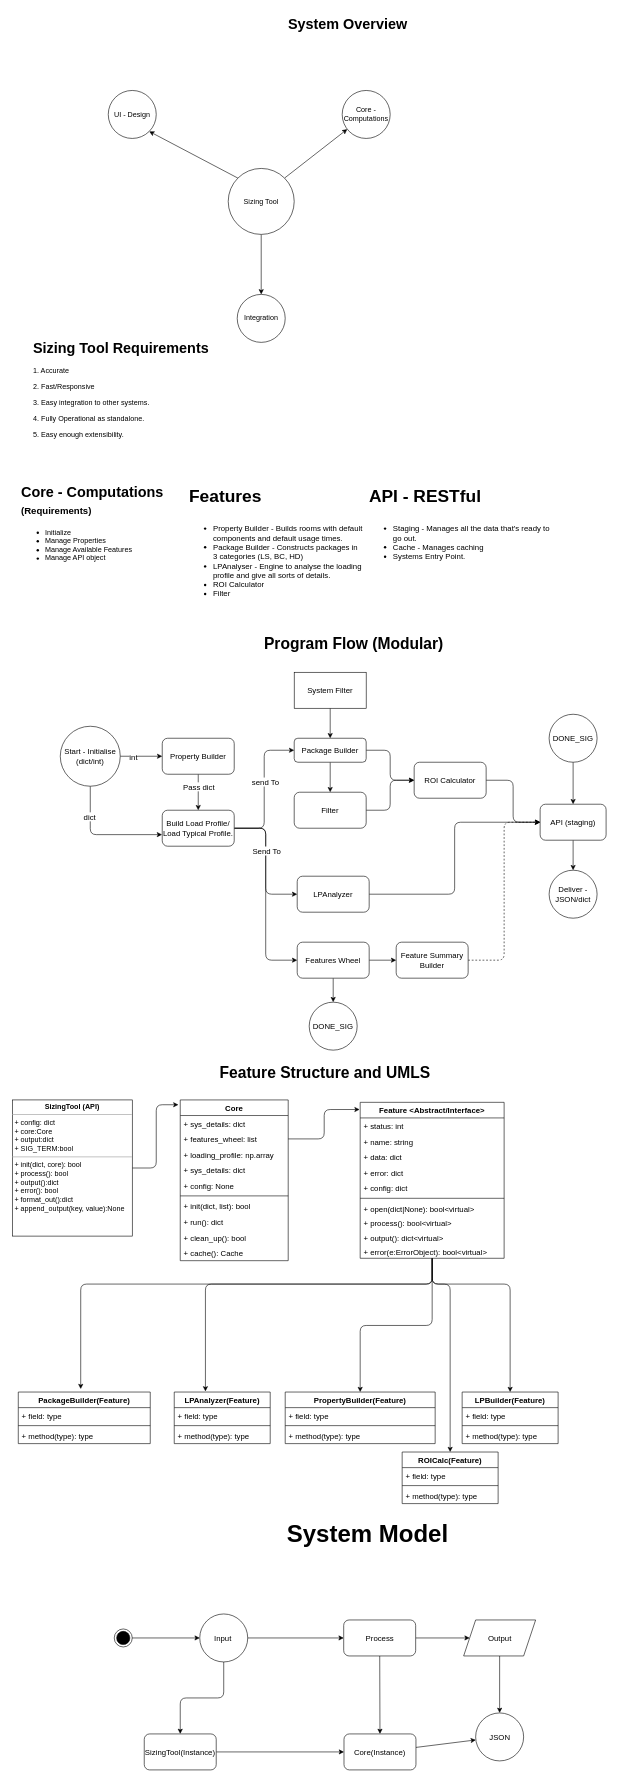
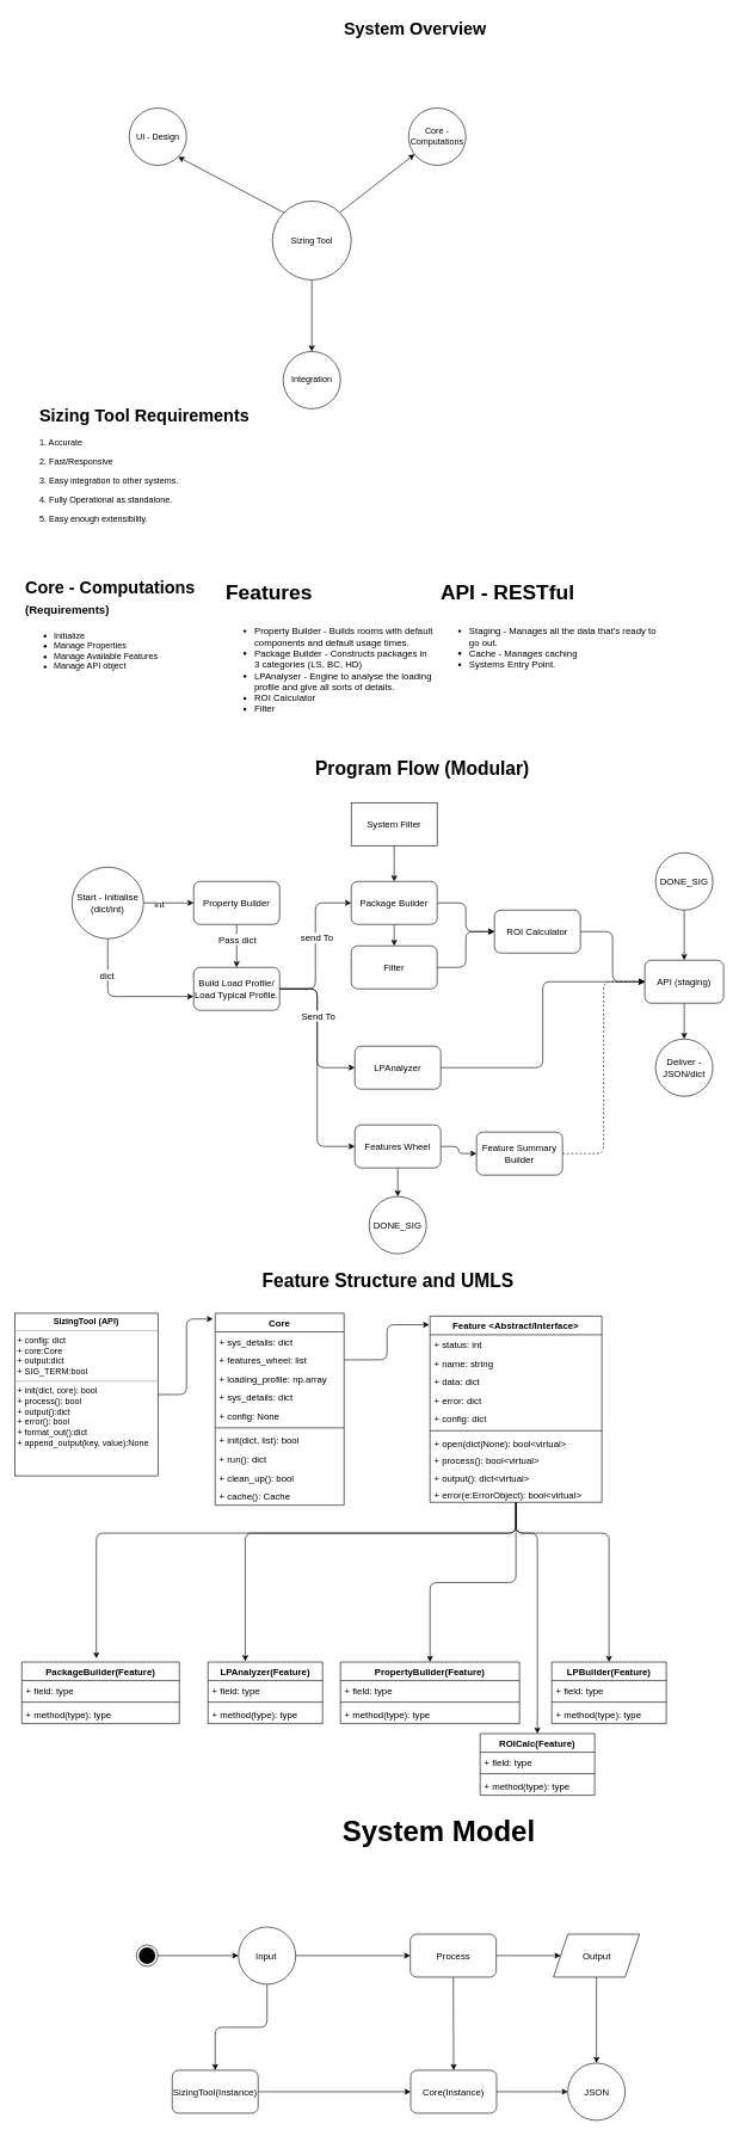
- <mxCell id="27" value="Package Builder" style="rounded=1;whiteSpace=wrap;html=1;labelBackgroundColor=none;fontSize=13;" parent="1" vertex="1"><mxGeometry x="490" y="1230" width="120" height="40" as="geometry" /></mxCell>
+ <mxCell id="27" value="Package Builder" style="rounded=1;whiteSpace=wrap;html=1;labelBackgroundColor=none;fontSize=13;" parent="1" vertex="1"><mxGeometry x="490" y="1230" width="120" height="60" as="geometry" /></mxCell>
- <mxCell id="58" value="Feature Summary Builder" style="rounded=1;whiteSpace=wrap;html=1;labelBackgroundColor=none;fontSize=13;" parent="1" vertex="1"><mxGeometry x="660" y="1570" width="120" height="60" as="geometry" /></mxCell>
+ <mxCell id="58" value="Feature Summary Builder" style="rounded=1;whiteSpace=wrap;html=1;labelBackgroundColor=none;fontSize=13;" parent="1" vertex="1"><mxGeometry x="665" y="1580" width="120" height="60" as="geometry" /></mxCell>
- <mxCell id="114" value="JSON" style="ellipse;whiteSpace=wrap;html=1;aspect=fixed;labelBackgroundColor=none;fontSize=13;" parent="1" vertex="1"><mxGeometry x="792.5" y="2855" width="80" height="80" as="geometry" /></mxCell>
+ <mxCell id="114" value="JSON" style="ellipse;whiteSpace=wrap;html=1;aspect=fixed;labelBackgroundColor=none;fontSize=13;" parent="1" vertex="1"><mxGeometry x="792.5" y="2880" width="80" height="80" as="geometry" /></mxCell>
